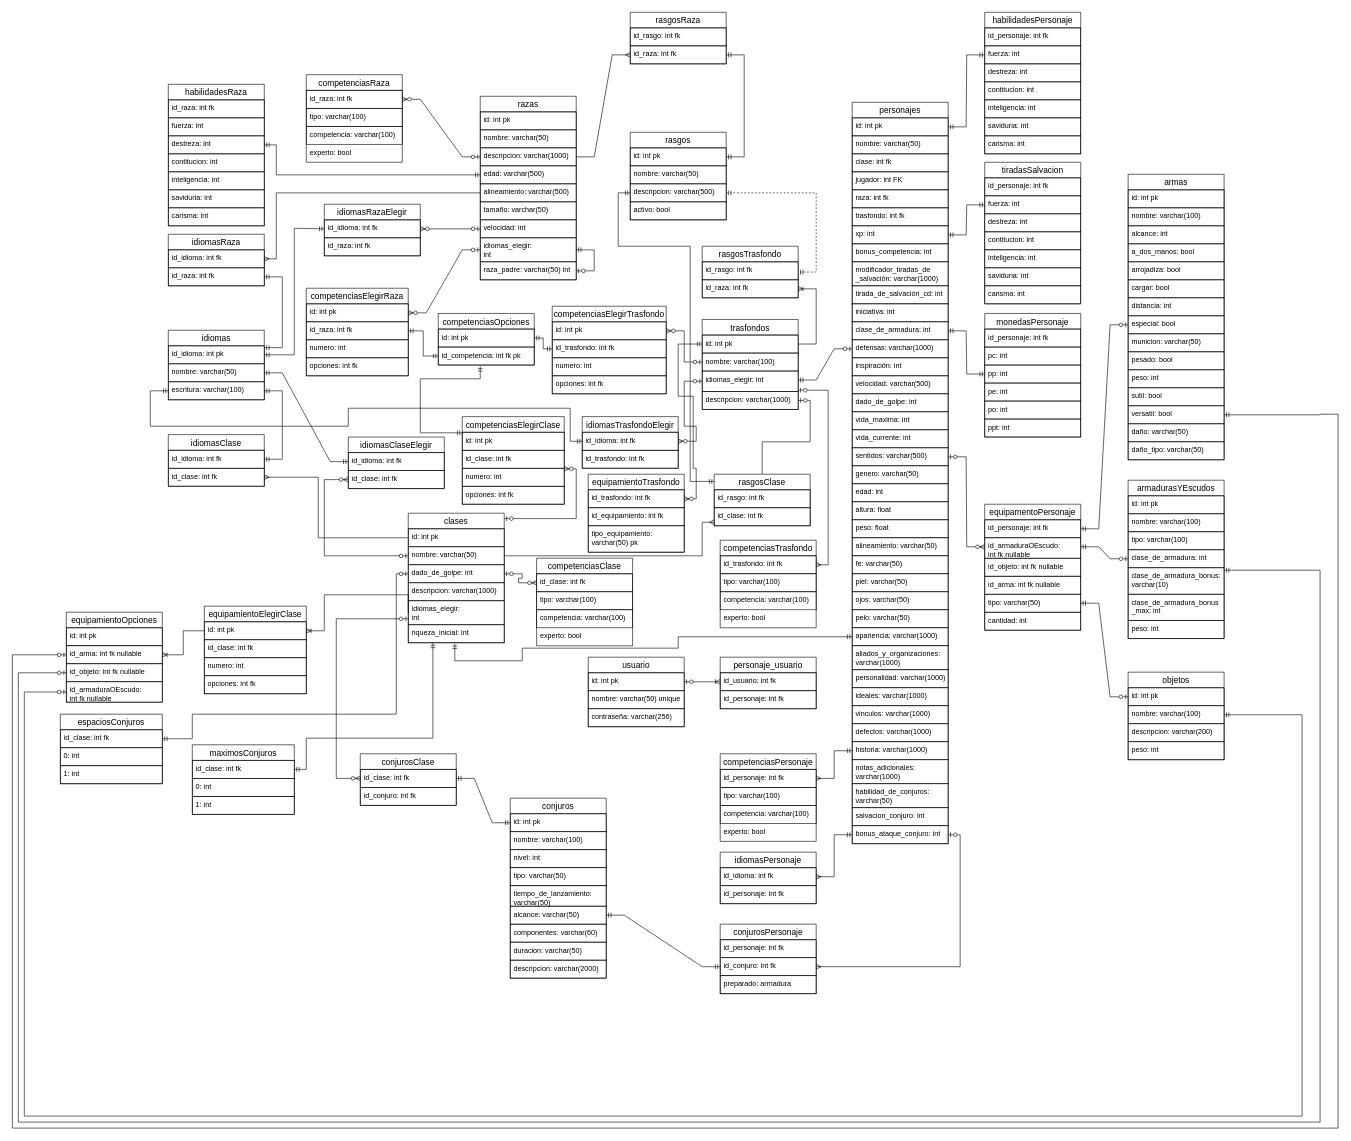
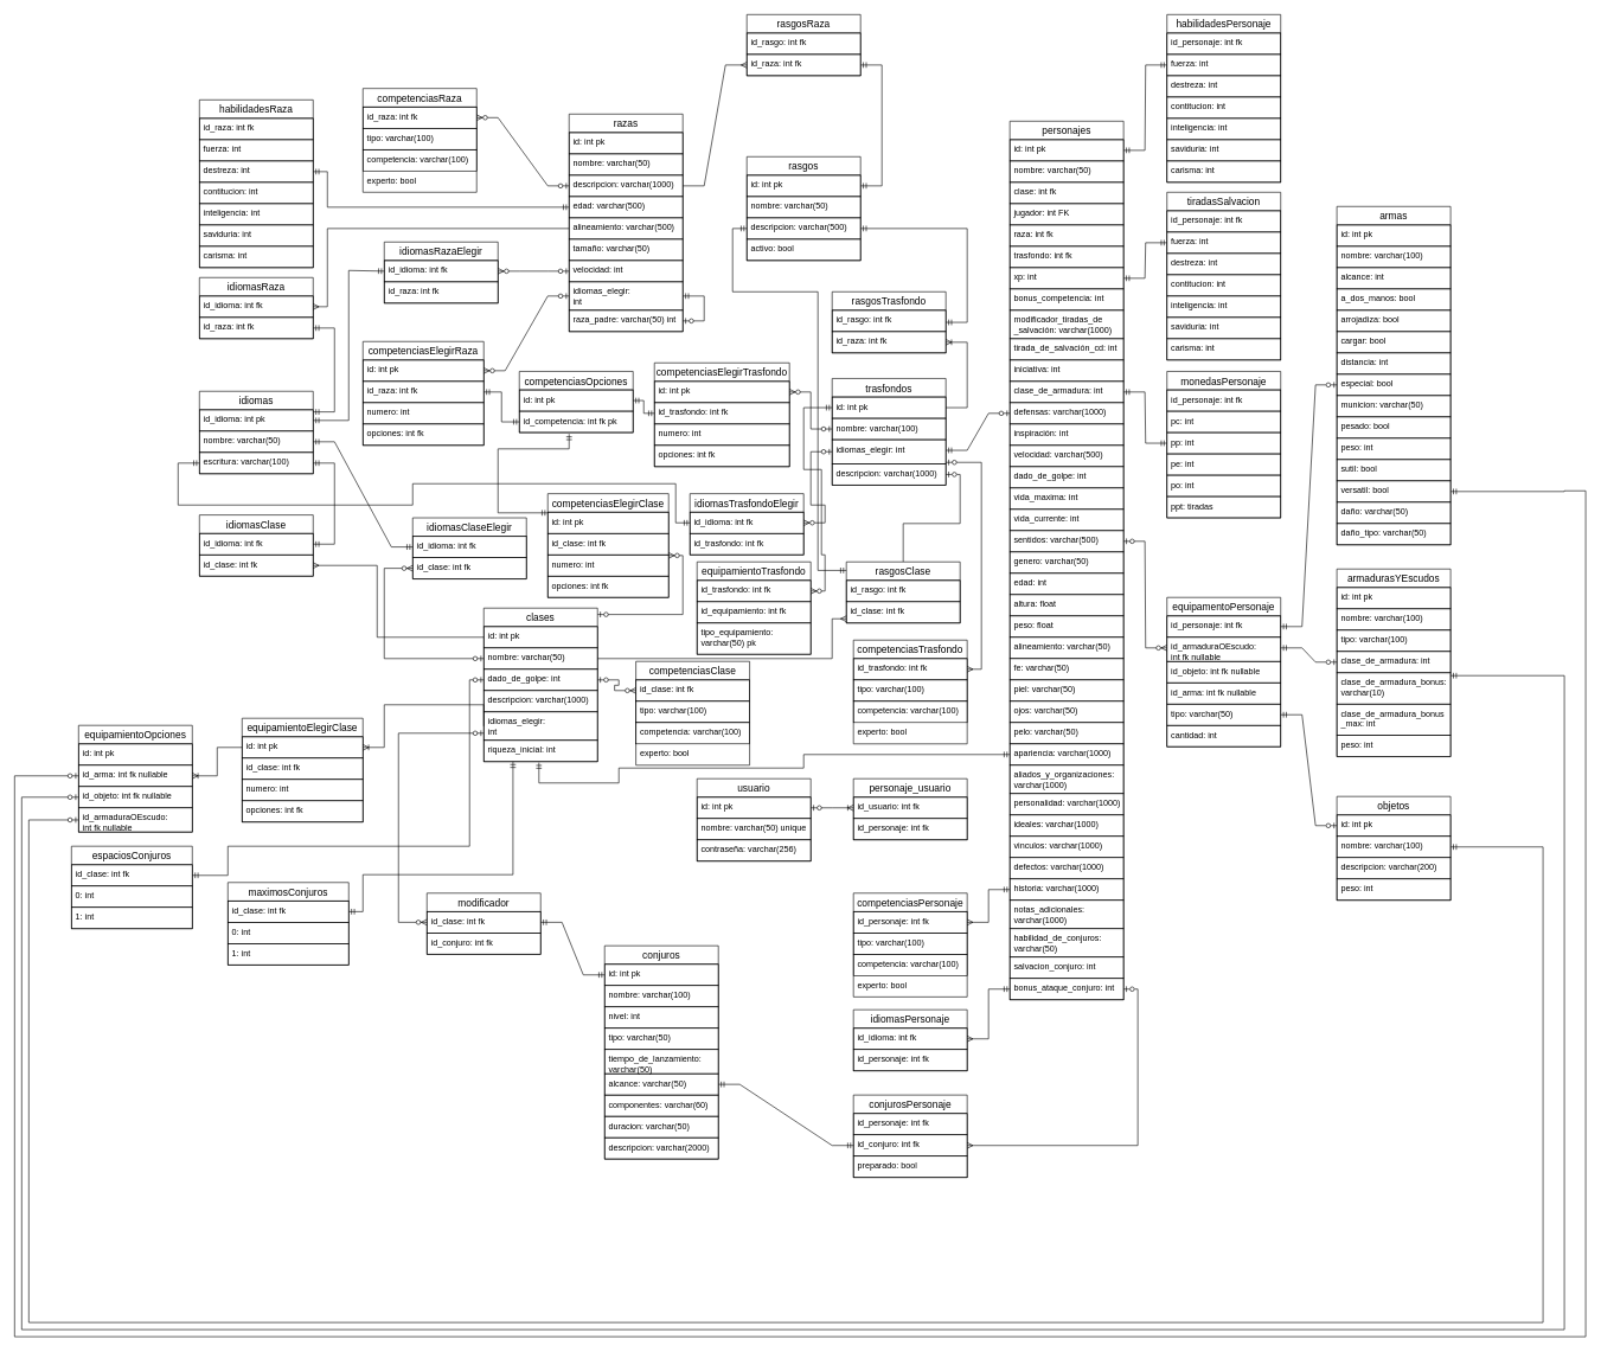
- <mxCell id="142" value="" style="edgeStyle=entityRelationEdgeStyle;fontSize=12;html=1;endArrow=ERmandOne;startArrow=ERmandOne;rounded=0;exitX=1;exitY=0.5;exitDx=0;exitDy=0;dashed=1;" parent="1" source="23" target="139" edge="1"><mxGeometry width="100" height="100" relative="1" as="geometry"><mxPoint x="1220" y="281" as="sourcePoint" /><mxPoint x="1220" y="101" as="targetPoint" /></mxGeometry></mxCell>
+ <mxCell id="142" value="" style="edgeStyle=entityRelationEdgeStyle;fontSize=12;html=1;endArrow=ERmandOne;startArrow=ERmandOne;rounded=0;exitX=1;exitY=0.5;exitDx=0;exitDy=0;" parent="1" source="23" target="139" edge="1"><mxGeometry width="100" height="100" relative="1" as="geometry"><mxPoint x="1220" y="281" as="sourcePoint" /><mxPoint x="1220" y="101" as="targetPoint" /></mxGeometry></mxCell>
- <mxCell id="205" value="ppt: int" style="text;strokeColor=default;fillColor=none;spacingLeft=4;spacingRight=4;overflow=hidden;rotatable=0;points=[[0,0.5],[1,0.5]];portConstraint=eastwest;fontSize=12;" parent="199" vertex="1"><mxGeometry y="176" width="160" height="30" as="geometry" /></mxCell>
+ <mxCell id="205" value="ppt: tiradas" style="text;strokeColor=default;fillColor=none;spacingLeft=4;spacingRight=4;overflow=hidden;rotatable=0;points=[[0,0.5],[1,0.5]];portConstraint=eastwest;fontSize=12;" parent="199" vertex="1"><mxGeometry y="176" width="160" height="30" as="geometry" /></mxCell>
- <mxCell id="183" value="conjurosClase" style="swimlane;fontStyle=0;childLayout=stackLayout;horizontal=1;startSize=26;horizontalStack=0;resizeParent=1;resizeParentMax=0;resizeLast=0;collapsible=1;marginBottom=0;align=center;fontSize=14;" parent="1" vertex="1"><mxGeometry x="600" y="1256" width="160" height="86" as="geometry" /></mxCell>
+ <mxCell id="183" value="modificador" style="swimlane;fontStyle=0;childLayout=stackLayout;horizontal=1;startSize=26;horizontalStack=0;resizeParent=1;resizeParentMax=0;resizeLast=0;collapsible=1;marginBottom=0;align=center;fontSize=14;" parent="1" vertex="1"><mxGeometry x="600" y="1256" width="160" height="86" as="geometry" /></mxCell>
- <mxCell id="179" value="preparado: armadura" style="text;strokeColor=default;fillColor=none;spacingLeft=4;spacingRight=4;overflow=hidden;rotatable=0;points=[[0,0.5],[1,0.5]];portConstraint=eastwest;fontSize=12;" parent="176" vertex="1"><mxGeometry y="86" width="160" height="30" as="geometry" /></mxCell>
+ <mxCell id="179" value="preparado: bool" style="text;strokeColor=default;fillColor=none;spacingLeft=4;spacingRight=4;overflow=hidden;rotatable=0;points=[[0,0.5],[1,0.5]];portConstraint=eastwest;fontSize=12;" parent="176" vertex="1"><mxGeometry y="86" width="160" height="30" as="geometry" /></mxCell>
